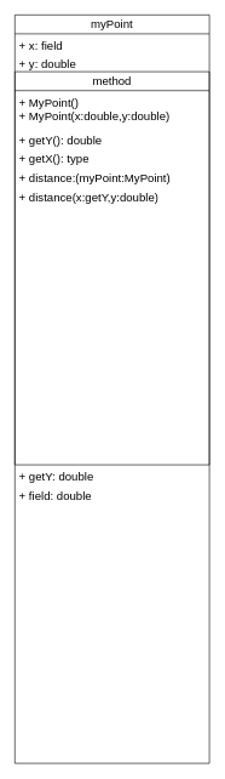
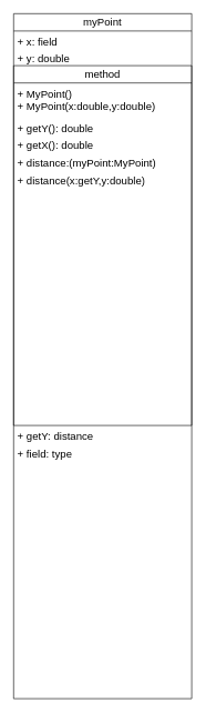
- <mxCell id="8" value="+ getX(): type" style="text;strokeColor=none;fillColor=none;align=left;verticalAlign=top;spacingLeft=4;spacingRight=4;overflow=hidden;rotatable=0;points=[[0,0.5],[1,0.5]];portConstraint=eastwest;whiteSpace=wrap;html=1;fontSize=16;" vertex="1" parent="5"><mxGeometry y="104" width="268" height="26" as="geometry" /></mxCell>
+ <mxCell id="8" value="+ getX(): double" style="text;strokeColor=none;fillColor=none;align=left;verticalAlign=top;spacingLeft=4;spacingRight=4;overflow=hidden;rotatable=0;points=[[0,0.5],[1,0.5]];portConstraint=eastwest;whiteSpace=wrap;html=1;fontSize=16;" vertex="1" parent="5"><mxGeometry y="104" width="268" height="26" as="geometry" /></mxCell>
- <mxCell id="11" value="+ getY: double" style="text;strokeColor=none;fillColor=none;align=left;verticalAlign=top;spacingLeft=4;spacingRight=4;overflow=hidden;rotatable=0;points=[[0,0.5],[1,0.5]];portConstraint=eastwest;whiteSpace=wrap;html=1;fontSize=16;" vertex="1" parent="2"><mxGeometry y="618" width="268" height="26" as="geometry" /></mxCell>
+ <mxCell id="11" value="+ getY: distance" style="text;strokeColor=none;fillColor=none;align=left;verticalAlign=top;spacingLeft=4;spacingRight=4;overflow=hidden;rotatable=0;points=[[0,0.5],[1,0.5]];portConstraint=eastwest;whiteSpace=wrap;html=1;fontSize=16;" vertex="1" parent="2"><mxGeometry y="618" width="268" height="26" as="geometry" /></mxCell>
- <mxCell id="12" value="+ field: double&lt;br&gt;" style="text;strokeColor=none;fillColor=none;align=left;verticalAlign=top;spacingLeft=4;spacingRight=4;overflow=hidden;rotatable=0;points=[[0,0.5],[1,0.5]];portConstraint=eastwest;whiteSpace=wrap;html=1;fontSize=16;" vertex="1" parent="2"><mxGeometry y="644" width="268" height="384" as="geometry" /></mxCell>
+ <mxCell id="12" value="+ field: type&lt;br&gt;" style="text;strokeColor=none;fillColor=none;align=left;verticalAlign=top;spacingLeft=4;spacingRight=4;overflow=hidden;rotatable=0;points=[[0,0.5],[1,0.5]];portConstraint=eastwest;whiteSpace=wrap;html=1;fontSize=16;" vertex="1" parent="2"><mxGeometry y="644" width="268" height="384" as="geometry" /></mxCell>
